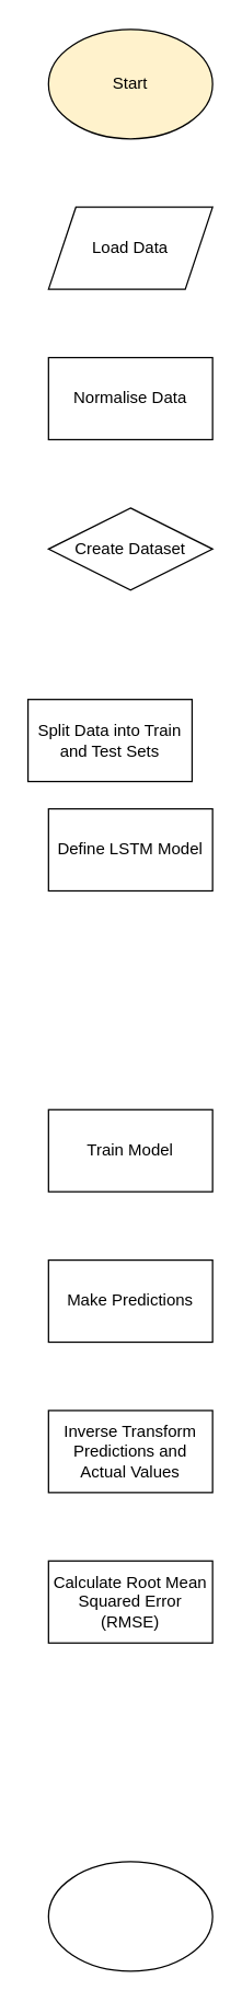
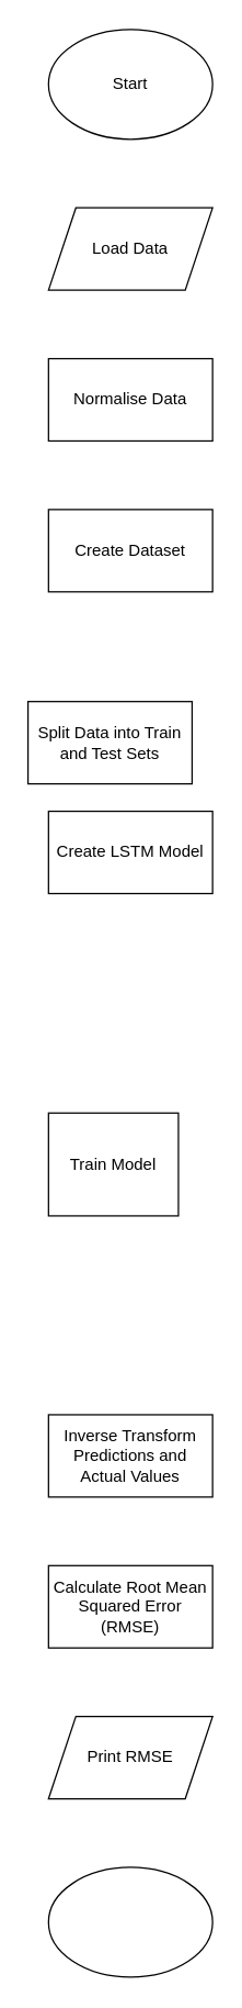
- <mxCell id="2" value="Start" style="ellipse;whiteSpace=wrap;html=1;fillColor=#fff2cc;" vertex="1" parent="1"><mxGeometry x="35" y="20" width="120" height="80" as="geometry" /></mxCell>
+ <mxCell id="2" value="Start" style="ellipse;whiteSpace=wrap;html=1;" vertex="1" parent="1"><mxGeometry x="35" y="20" width="120" height="80" as="geometry" /></mxCell>
- <mxCell id="5" value="Create Dataset" style="rhombus;whiteSpace=wrap;html=1;" vertex="1" parent="1"><mxGeometry x="35" y="370" width="120" height="60" as="geometry" /></mxCell>
+ <mxCell id="5" value="Create Dataset" style="rounded=0;whiteSpace=wrap;html=1;" vertex="1" parent="1"><mxGeometry x="35" y="370" width="120" height="60" as="geometry" /></mxCell>
- <mxCell id="7" value="Define LSTM Model" style="rounded=0;whiteSpace=wrap;html=1;" vertex="1" parent="1"><mxGeometry x="35" y="590" width="120" height="60" as="geometry" /></mxCell>
+ <mxCell id="7" value="Create LSTM Model" style="rounded=0;whiteSpace=wrap;html=1;" vertex="1" parent="1"><mxGeometry x="35" y="590" width="120" height="60" as="geometry" /></mxCell>
- <mxCell id="8" value="Train Model" style="rounded=0;whiteSpace=wrap;html=1;" vertex="1" parent="1"><mxGeometry x="35" y="810" width="120" height="60" as="geometry" /></mxCell>
+ <mxCell id="8" value="Train Model" style="rounded=0;whiteSpace=wrap;html=1;" vertex="1" parent="1"><mxGeometry x="35" y="810" width="95" height="75" as="geometry" /></mxCell>
- <mxCell id="9" value="Make Predictions" style="rounded=0;whiteSpace=wrap;html=1;" vertex="1" parent="1"><mxGeometry x="35" y="920" width="120" height="60" as="geometry" /></mxCell>
+ <mxCell id="12" value="Print RMSE" style="shape=parallelogram;perimeter=parallelogramPerimeter;whiteSpace=wrap;html=1;fixedSize=1;" vertex="1" parent="1"><mxGeometry x="35" y="1250" width="120" height="60" as="geometry" /></mxCell>
